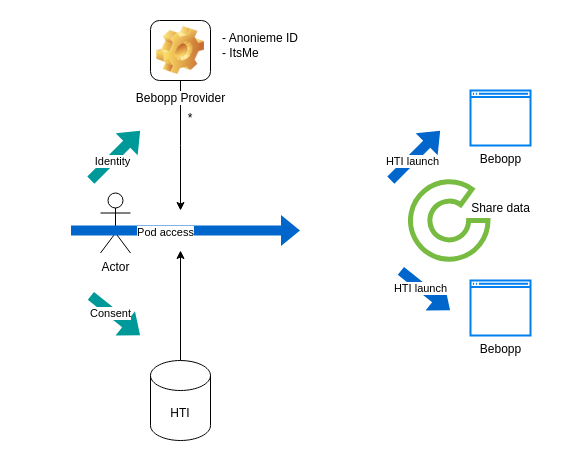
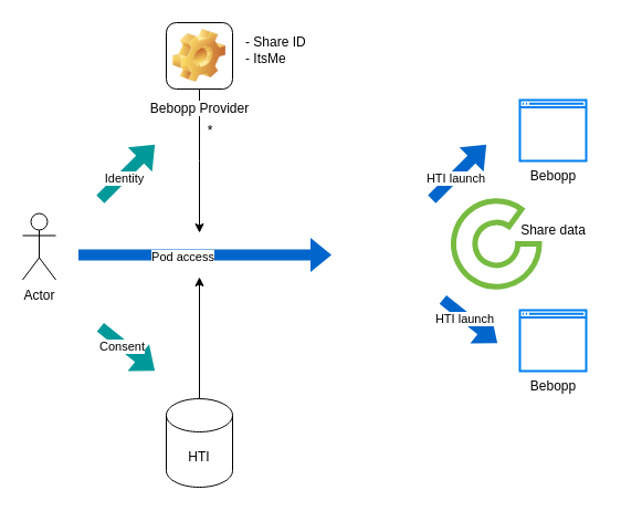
- <mxCell id="22" value="- Anonieme ID&lt;div&gt;- ItsMe&lt;/div&gt;" style="text;html=1;align=left;verticalAlign=middle;whiteSpace=wrap;rounded=0;" vertex="1" parent="1"><mxGeometry x="220" y="30" width="150" height="30" as="geometry" /></mxCell>
+ <mxCell id="22" value="- Share ID&lt;div&gt;- ItsMe&lt;/div&gt;" style="text;html=1;align=left;verticalAlign=middle;whiteSpace=wrap;rounded=0;" vertex="1" parent="1"><mxGeometry x="220" y="30" width="150" height="30" as="geometry" /></mxCell>
- <mxCell id="2" value="Actor" style="shape=umlActor;verticalLabelPosition=bottom;verticalAlign=top;html=1;outlineConnect=0;" parent="1" vertex="1"><mxGeometry x="100" y="192.5" width="30" height="60" as="geometry" /></mxCell>
+ <mxCell id="2" value="Actor" style="shape=umlActor;verticalLabelPosition=bottom;verticalAlign=top;html=1;outlineConnect=0;" parent="1" vertex="1"><mxGeometry x="20" y="192.5" width="30" height="60" as="geometry" /></mxCell>
